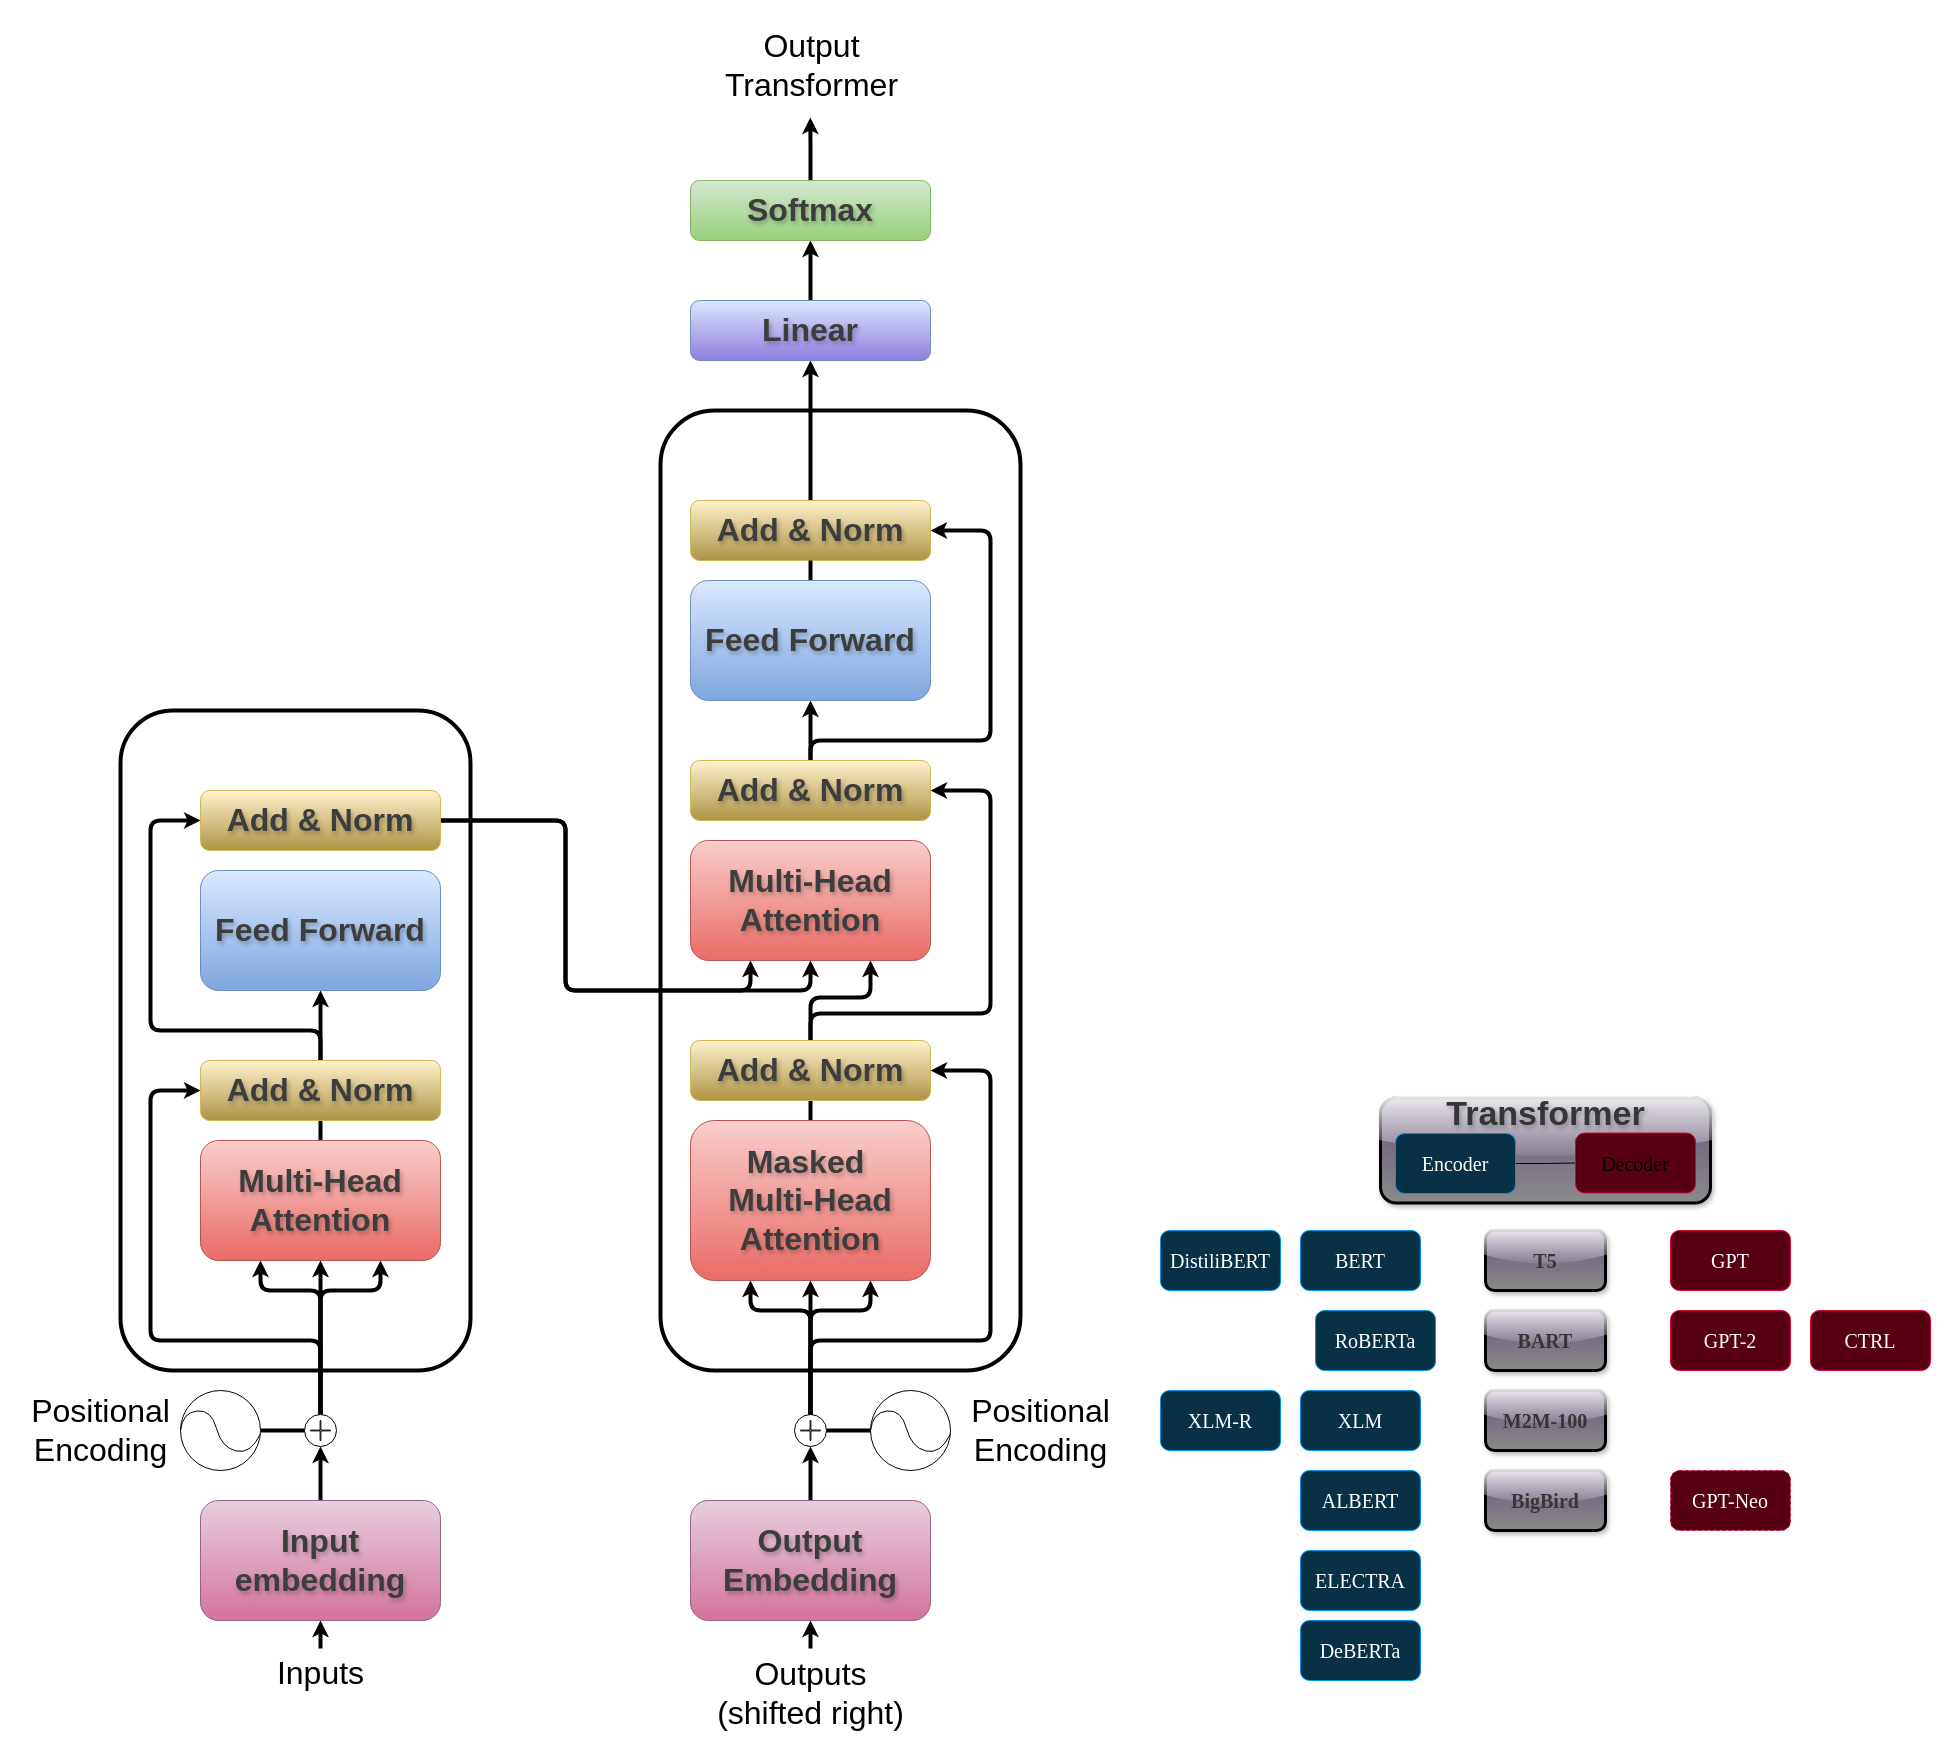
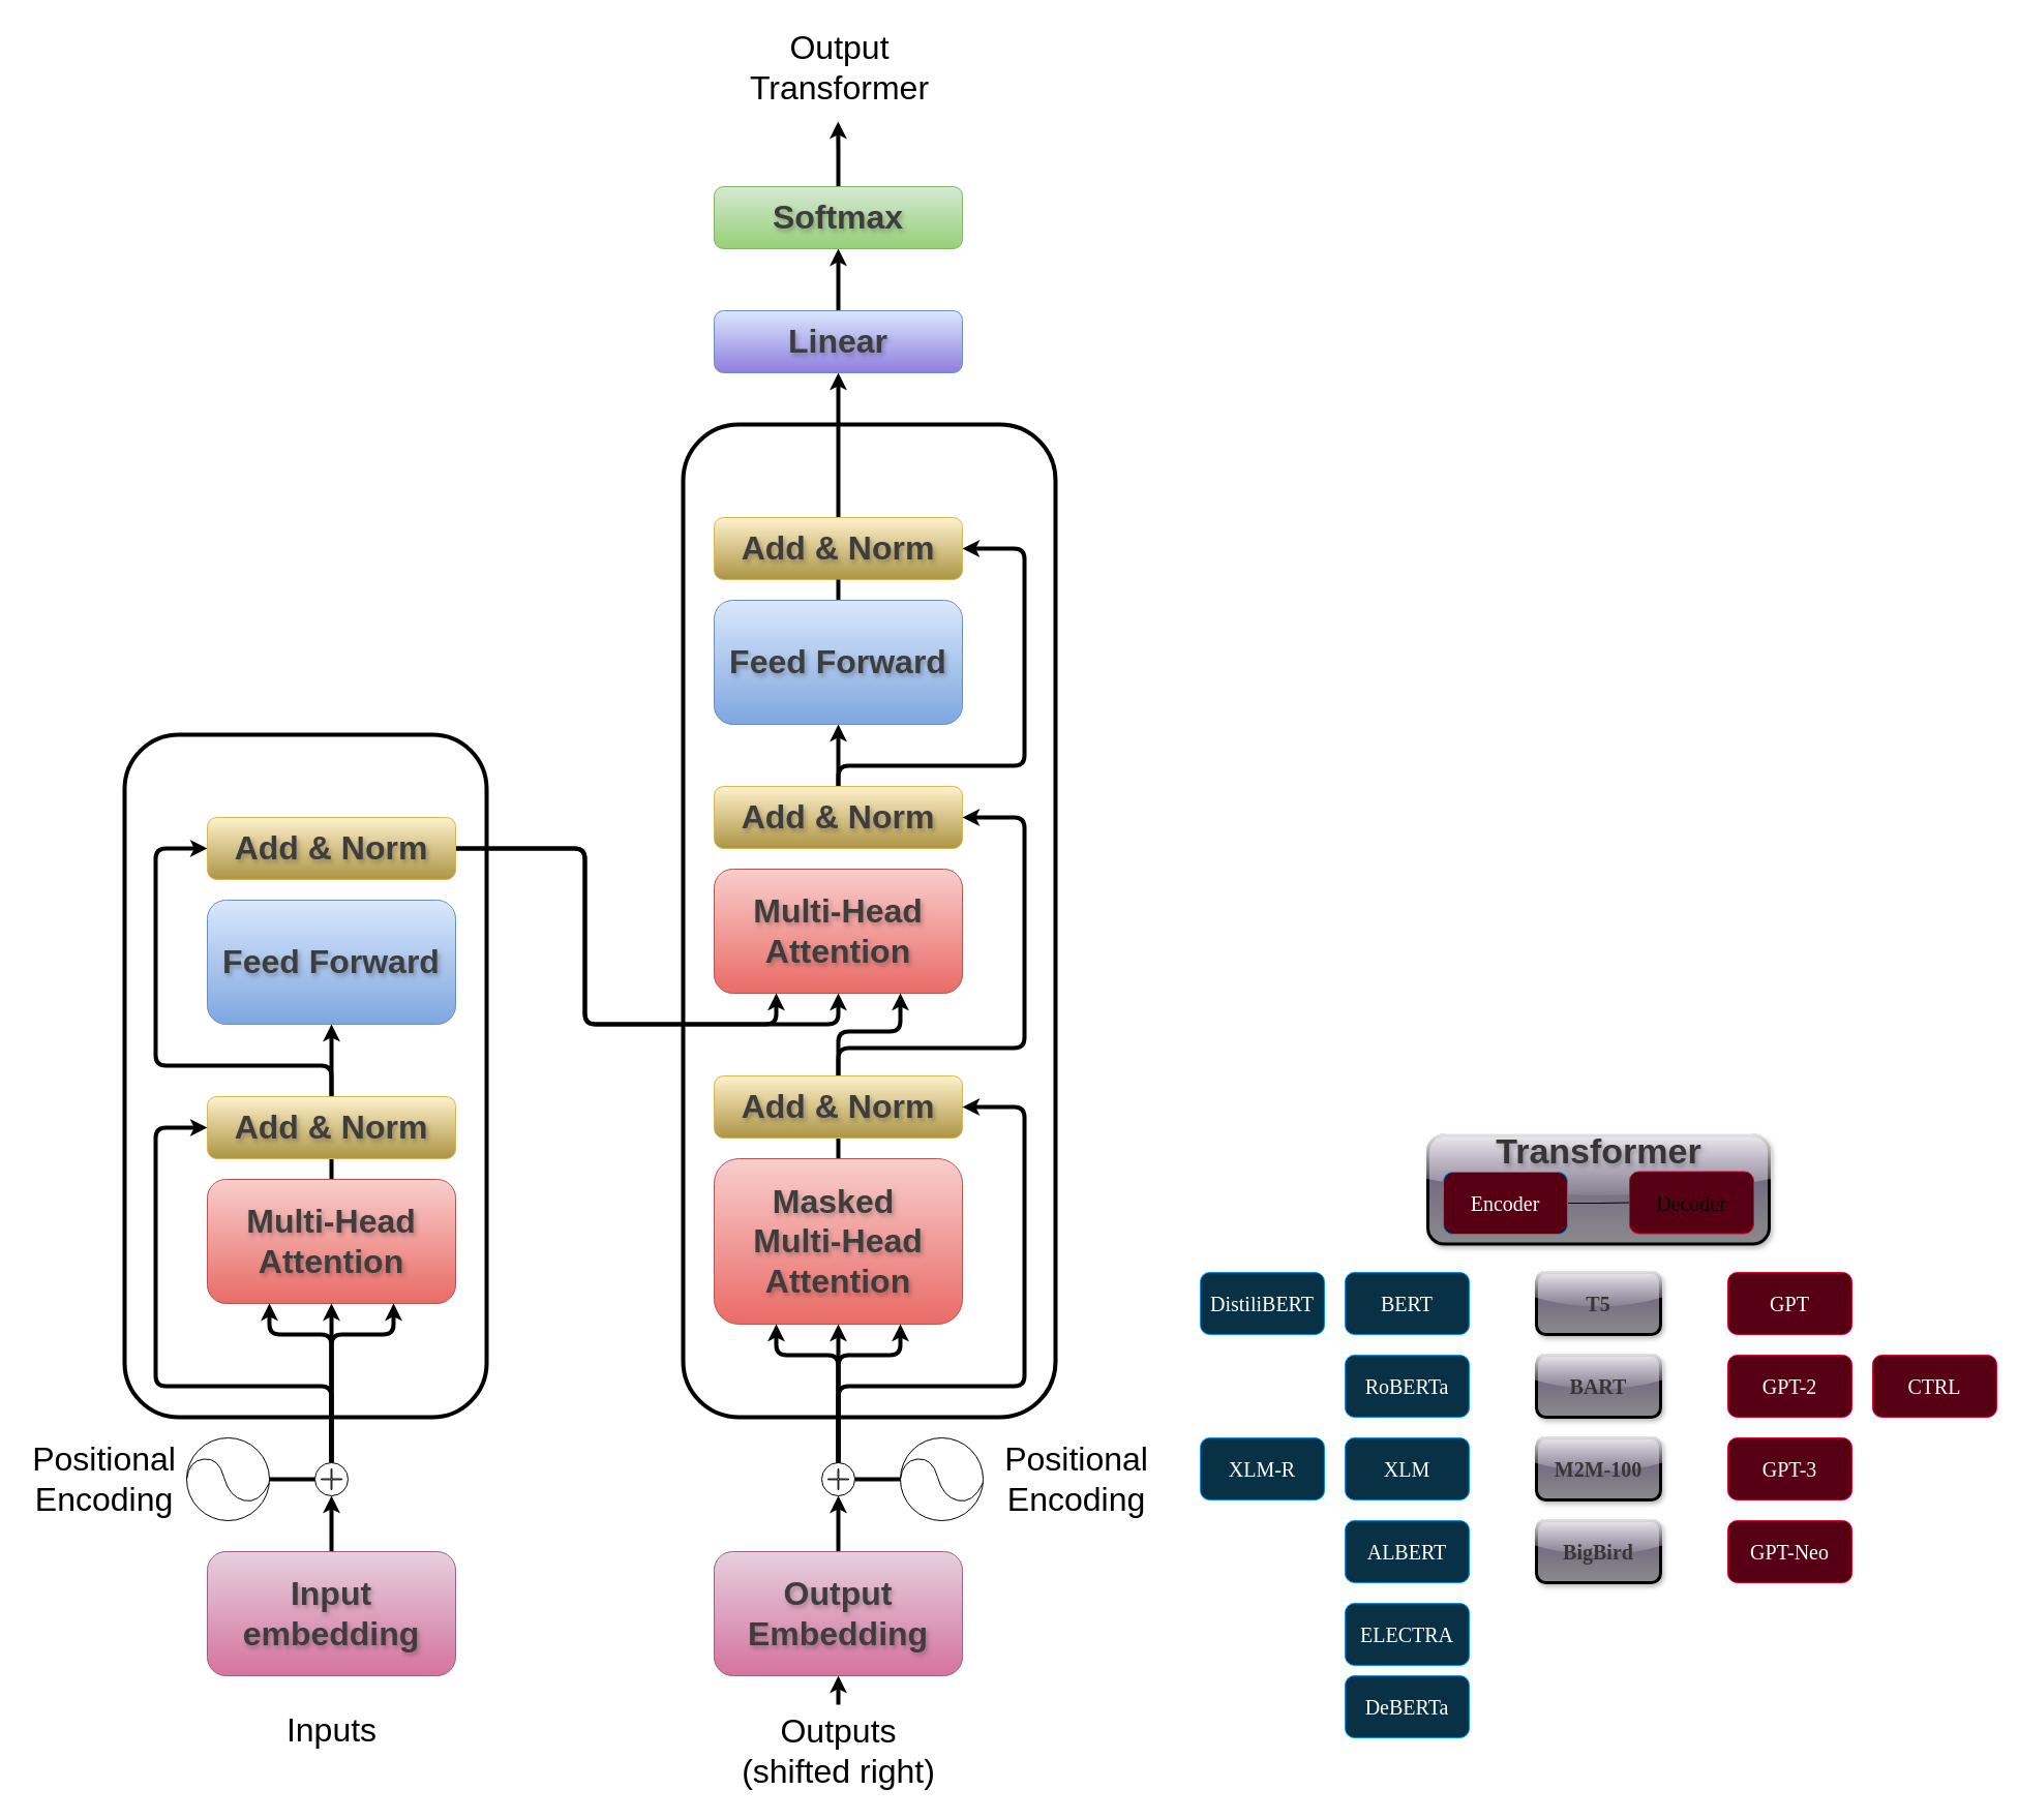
- <mxCell id="6" value="Encoder" style="rounded=1;whiteSpace=wrap;html=1;fillColor=#083145;fontColor=#ffffff;strokeColor=#0093EB;fontFamily=Firacode;fontSize=20;" vertex="1" parent="2"><mxGeometry x="235" y="45.5" width="120" height="60" as="geometry" /></mxCell>
+ <mxCell id="6" value="Encoder" style="rounded=1;whiteSpace=wrap;html=1;fillColor=#570014;fontColor=#ffffff;strokeColor=#0093EB;fontFamily=Firacode;fontSize=20;" vertex="1" parent="2"><mxGeometry x="235" y="45.5" width="120" height="60" as="geometry" /></mxCell>
- <mxCell id="10" value="RoBERTa" style="rounded=1;whiteSpace=wrap;html=1;fillColor=#083145;fontColor=#ffffff;strokeColor=#0093EB;fontFamily=Firacode;fontSize=20;" vertex="1" parent="2"><mxGeometry x="155" y="222.5" width="120" height="60" as="geometry" /></mxCell>
+ <mxCell id="10" value="RoBERTa" style="rounded=1;whiteSpace=wrap;html=1;fillColor=#083145;fontColor=#ffffff;strokeColor=#0093EB;fontFamily=Firacode;fontSize=20;" vertex="1" parent="2"><mxGeometry x="140" y="222.5" width="120" height="60" as="geometry" /></mxCell>
+ <mxCell id="21" value="GPT-3" style="rounded=1;whiteSpace=wrap;html=1;fillColor=#570014;fontColor=#ffffff;strokeColor=#DE0033;gradientColor=none;fontFamily=Firacode;fontSize=20;" vertex="1" parent="2"><mxGeometry x="510" y="302.5" width="120" height="60" as="geometry" /></mxCell>
- <mxCell id="20" value="GPT-Neo" style="rounded=1;whiteSpace=wrap;html=1;fillColor=#570014;fontColor=#ffffff;strokeColor=#DE0033;gradientColor=none;fontFamily=Firacode;fontSize=20;dashed=1;" vertex="1" parent="2"><mxGeometry x="510" y="382.5" width="120" height="60" as="geometry" /></mxCell>
+ <mxCell id="20" value="GPT-Neo" style="rounded=1;whiteSpace=wrap;html=1;fillColor=#570014;fontColor=#ffffff;strokeColor=#DE0033;gradientColor=none;fontFamily=Firacode;fontSize=20;" vertex="1" parent="2"><mxGeometry x="510" y="382.5" width="120" height="60" as="geometry" /></mxCell>
- <mxCell id="76" style="edgeStyle=orthogonalEdgeStyle;rounded=0;orthogonalLoop=1;jettySize=auto;html=1;entryX=0.5;entryY=1;entryDx=0;entryDy=0;strokeWidth=4;startSize=6;endSize=4;" edge="1" parent="25" source="77" target="59"><mxGeometry relative="1" as="geometry" /></mxCell>
